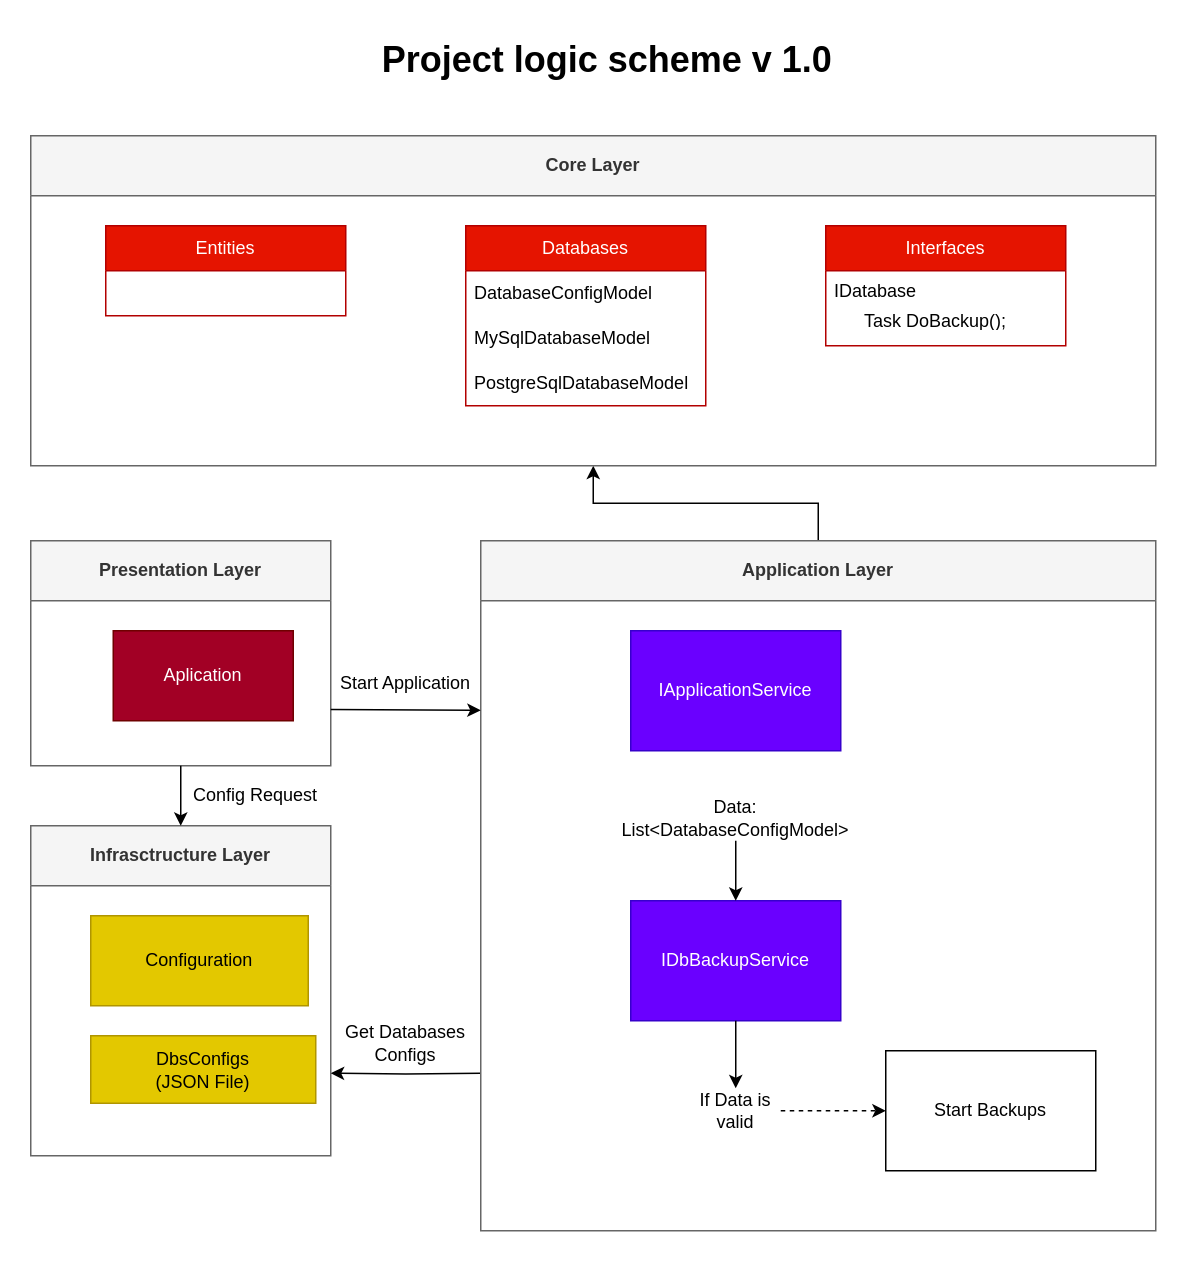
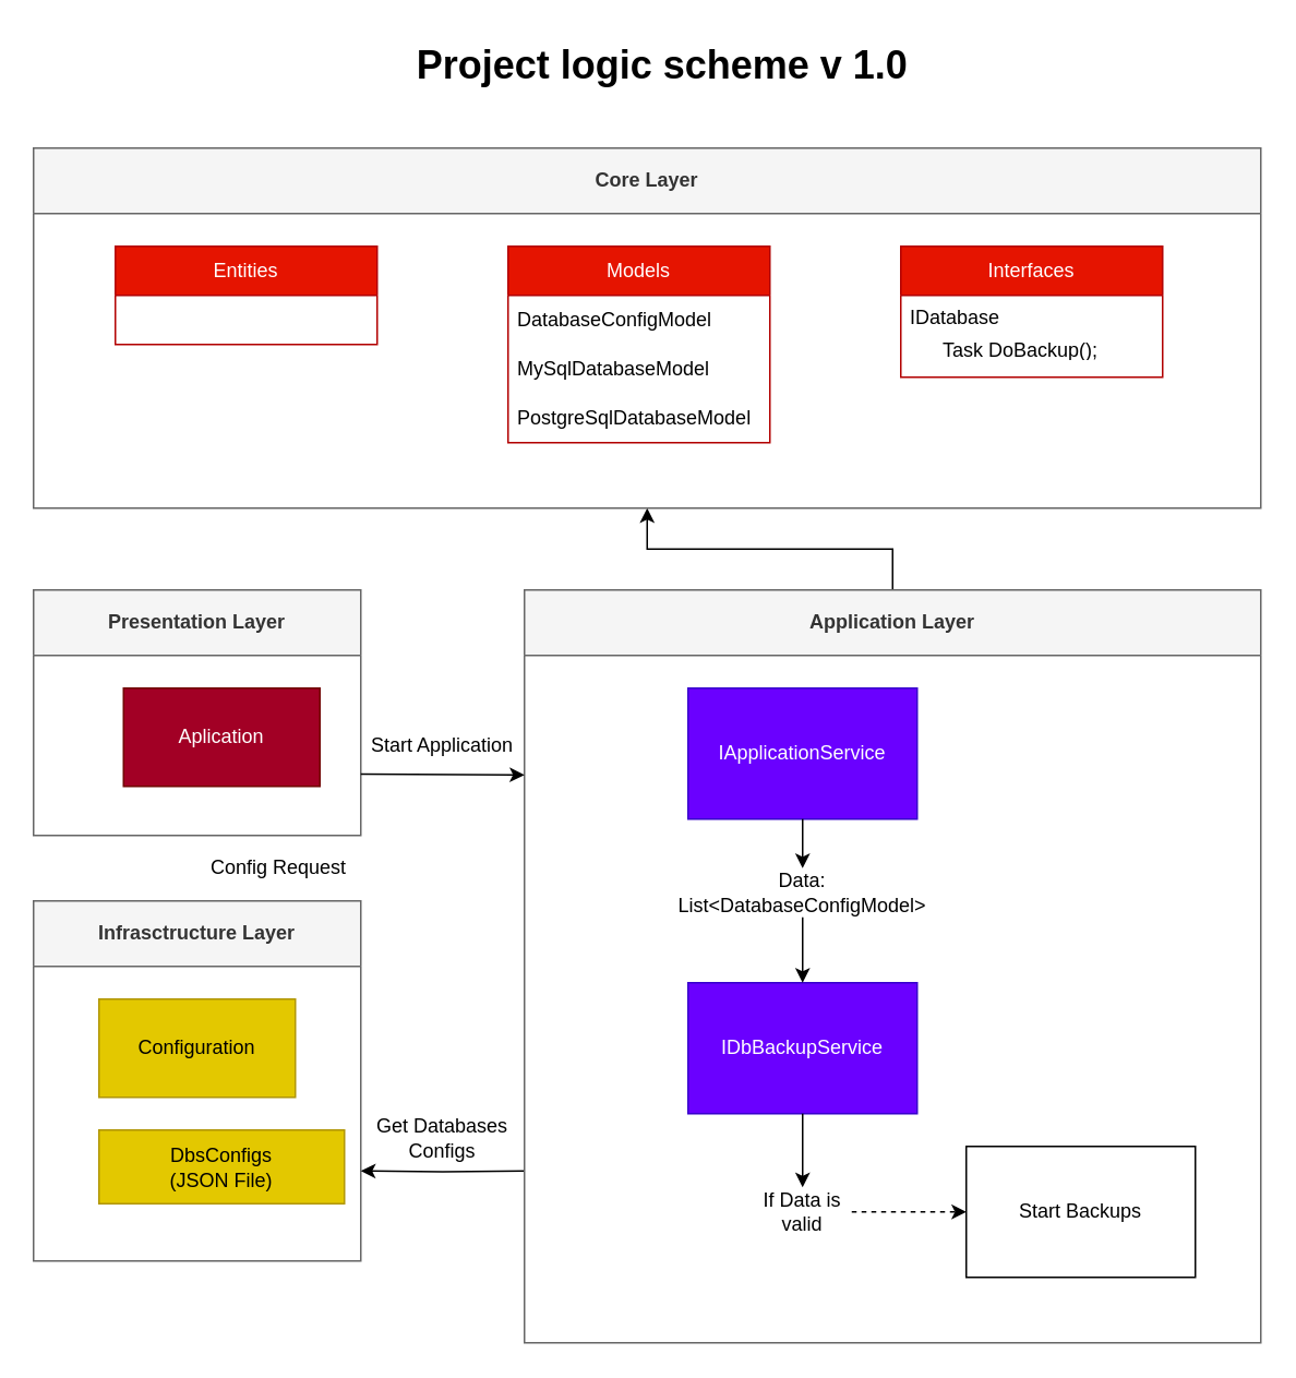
- <mxCell id="23" value="Databases" style="swimlane;fontStyle=0;childLayout=stackLayout;horizontal=1;startSize=30;horizontalStack=0;resizeParent=1;resizeParentMax=0;resizeLast=0;collapsible=1;marginBottom=0;whiteSpace=wrap;html=1;fillColor=#e51400;fontColor=#ffffff;strokeColor=#B20000;" vertex="1" parent="21"><mxGeometry x="290" y="60" width="160" height="120" as="geometry" /></mxCell>
+ <mxCell id="23" value="Models" style="swimlane;fontStyle=0;childLayout=stackLayout;horizontal=1;startSize=30;horizontalStack=0;resizeParent=1;resizeParentMax=0;resizeLast=0;collapsible=1;marginBottom=0;whiteSpace=wrap;html=1;fillColor=#e51400;fontColor=#ffffff;strokeColor=#B20000;" vertex="1" parent="21"><mxGeometry x="290" y="60" width="160" height="120" as="geometry" /></mxCell>
+ <mxCell id="14" value="" style="edgeStyle=orthogonalEdgeStyle;rounded=0;orthogonalLoop=1;jettySize=auto;html=1;" edge="1" parent="10" source="11" target="15"><mxGeometry relative="1" as="geometry"><mxPoint x="554" y="440" as="sourcePoint" /><mxPoint x="554" y="580" as="targetPoint" /></mxGeometry></mxCell>
- <mxCell id="31" value="" style="endArrow=classic;html=1;rounded=0;exitX=0.5;exitY=1;exitDx=0;exitDy=0;entryX=0.5;entryY=0;entryDx=0;entryDy=0;" edge="1" parent="1" source="2" target="4"><mxGeometry width="50" height="50" relative="1" as="geometry"><mxPoint x="420" y="500" as="sourcePoint" /><mxPoint x="120" y="620" as="targetPoint" /></mxGeometry></mxCell>
- <mxCell id="5" value="Configuration" style="rounded=0;whiteSpace=wrap;html=1;fillColor=#e3c800;fontColor=#000000;strokeColor=#B09500;" vertex="1" parent="4"><mxGeometry x="40" y="60" width="145" height="60" as="geometry" /></mxCell>
+ <mxCell id="5" value="Configuration" style="rounded=0;whiteSpace=wrap;html=1;fillColor=#e3c800;fontColor=#000000;strokeColor=#B09500;" vertex="1" parent="4"><mxGeometry x="40" y="60" width="120" height="60" as="geometry" /></mxCell>
